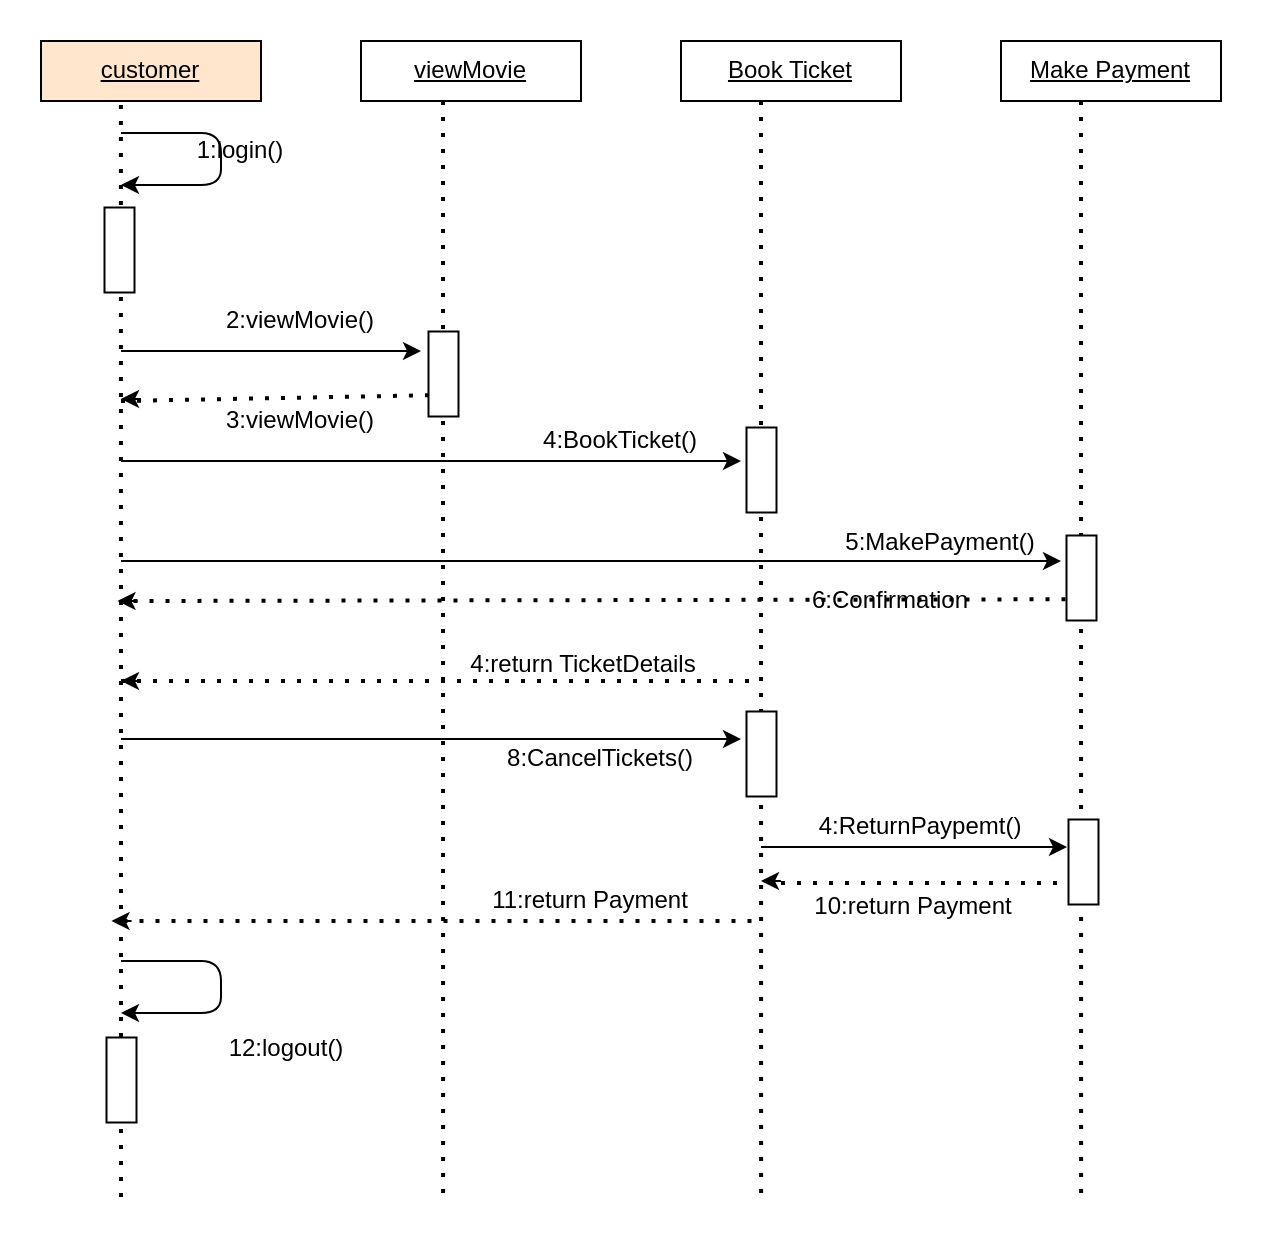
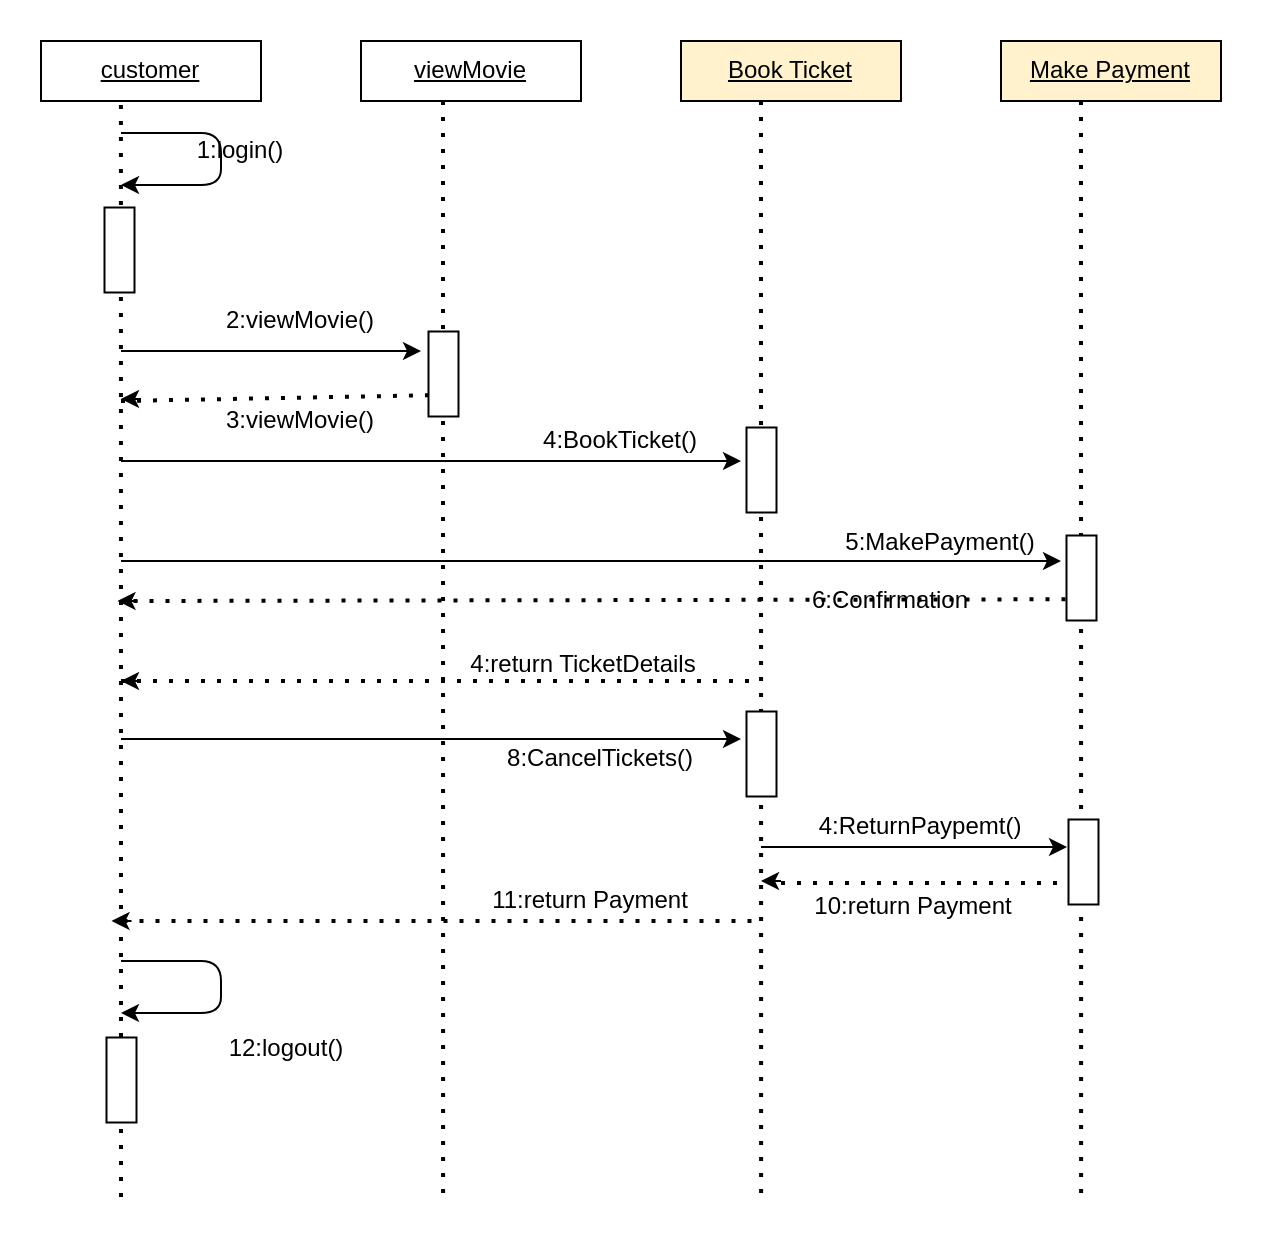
- <mxCell id="2" value="&lt;u&gt;customer&lt;/u&gt;" style="rounded=0;whiteSpace=wrap;html=1;fillColor=#ffe6cc;" vertex="1" parent="1"><mxGeometry x="20" y="20" width="110" height="30" as="geometry" /></mxCell>
+ <mxCell id="2" value="&lt;u&gt;customer&lt;/u&gt;" style="rounded=0;whiteSpace=wrap;html=1;" vertex="1" parent="1"><mxGeometry x="20" y="20" width="110" height="30" as="geometry" /></mxCell>
- <mxCell id="4" value="Book Ticket" style="rounded=0;whiteSpace=wrap;html=1;fontStyle=4" vertex="1" parent="1"><mxGeometry x="340" y="20" width="110" height="30" as="geometry" /></mxCell>
+ <mxCell id="4" value="Book Ticket" style="rounded=0;whiteSpace=wrap;html=1;fontStyle=4;fillColor=#fff2cc;" vertex="1" parent="1"><mxGeometry x="340" y="20" width="110" height="30" as="geometry" /></mxCell>
- <mxCell id="5" value="Make Payment" style="rounded=0;whiteSpace=wrap;html=1;fontStyle=4" vertex="1" parent="1"><mxGeometry x="500" y="20" width="110" height="30" as="geometry" /></mxCell>
+ <mxCell id="5" value="Make Payment" style="rounded=0;whiteSpace=wrap;html=1;fontStyle=4;fillColor=#fff2cc;" vertex="1" parent="1"><mxGeometry x="500" y="20" width="110" height="30" as="geometry" /></mxCell>
